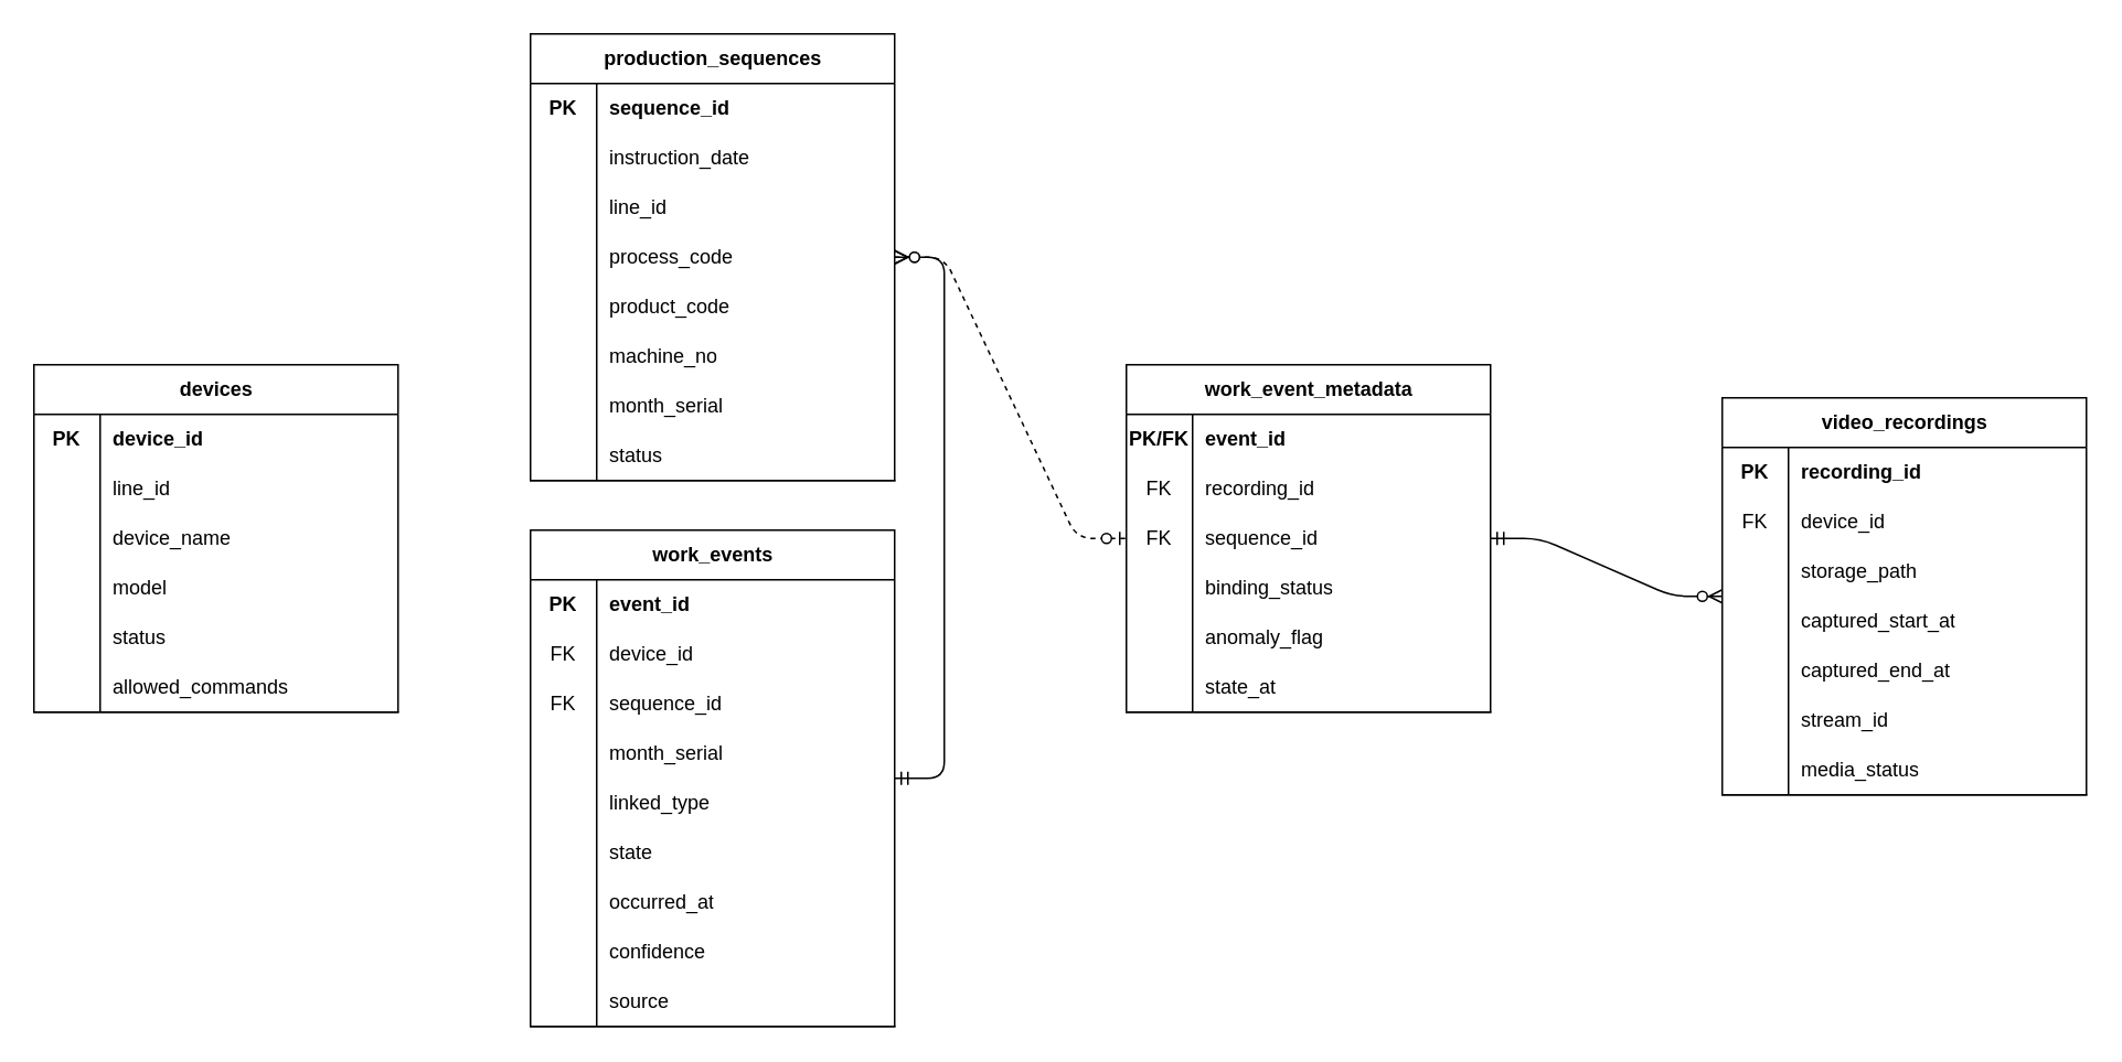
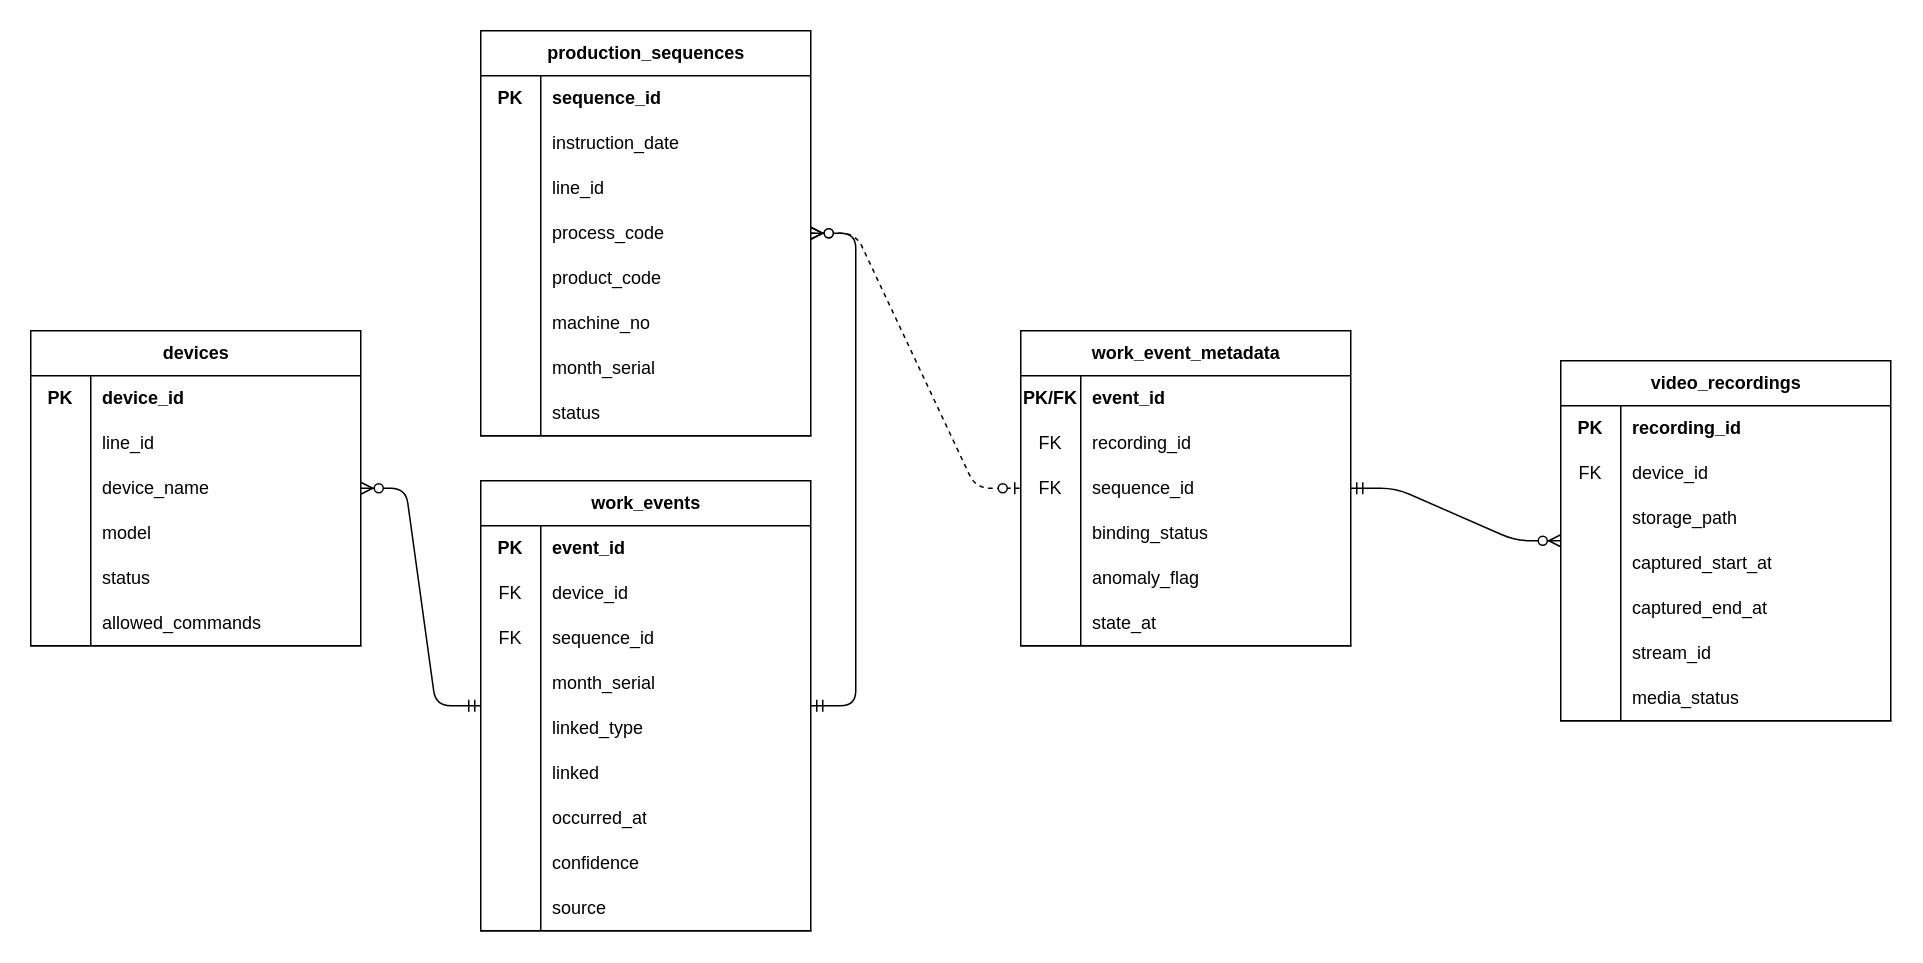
+ <mxCell id="115" value="" style="edgeStyle=entityRelationEdgeStyle;fontSize=12;html=1;startArrow=ERzeroToMany;startFill=1;endArrow=ERmandOne;" edge="1" parent="1" source="2" target="46"><mxGeometry relative="1" as="geometry" /></mxCell>
- <mxCell id="64" value="state" style="shape=partialRectangle;connectable=0;fillColor=none;top=0;left=0;bottom=0;right=0;align=left;spacingLeft=6;overflow=hidden;whiteSpace=wrap;html=1;" vertex="1" parent="62"><mxGeometry x="40" width="180" height="30" as="geometry" /></mxCell>
+ <mxCell id="64" value="linked" style="shape=partialRectangle;connectable=0;fillColor=none;top=0;left=0;bottom=0;right=0;align=left;spacingLeft=6;overflow=hidden;whiteSpace=wrap;html=1;" vertex="1" parent="62"><mxGeometry x="40" width="180" height="30" as="geometry" /></mxCell>
